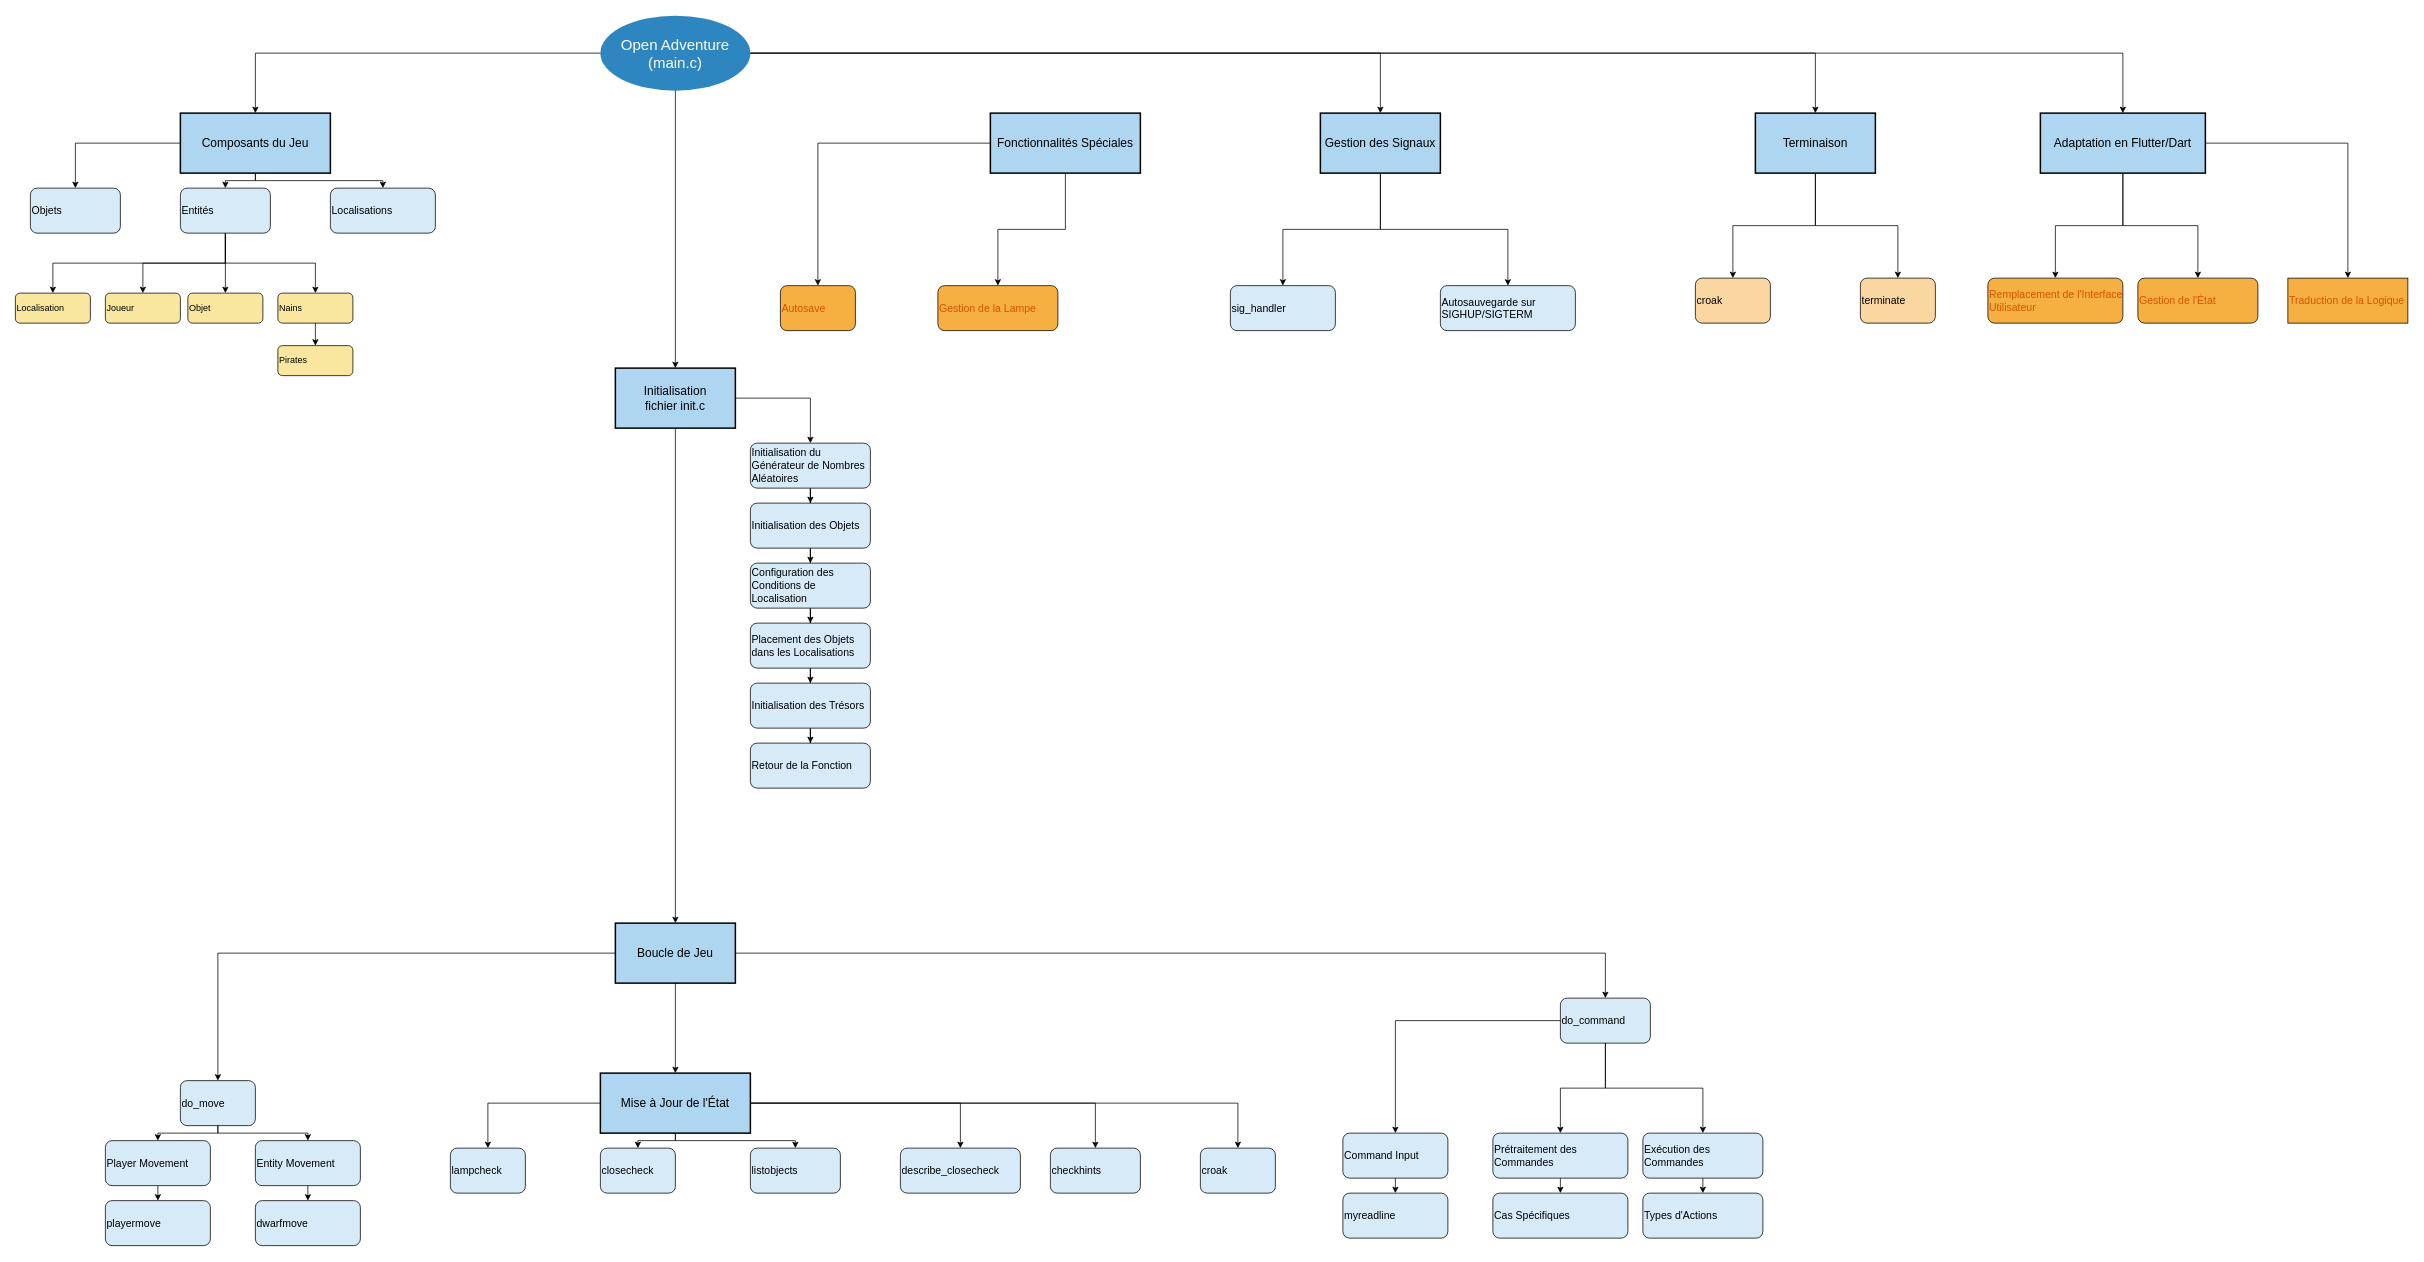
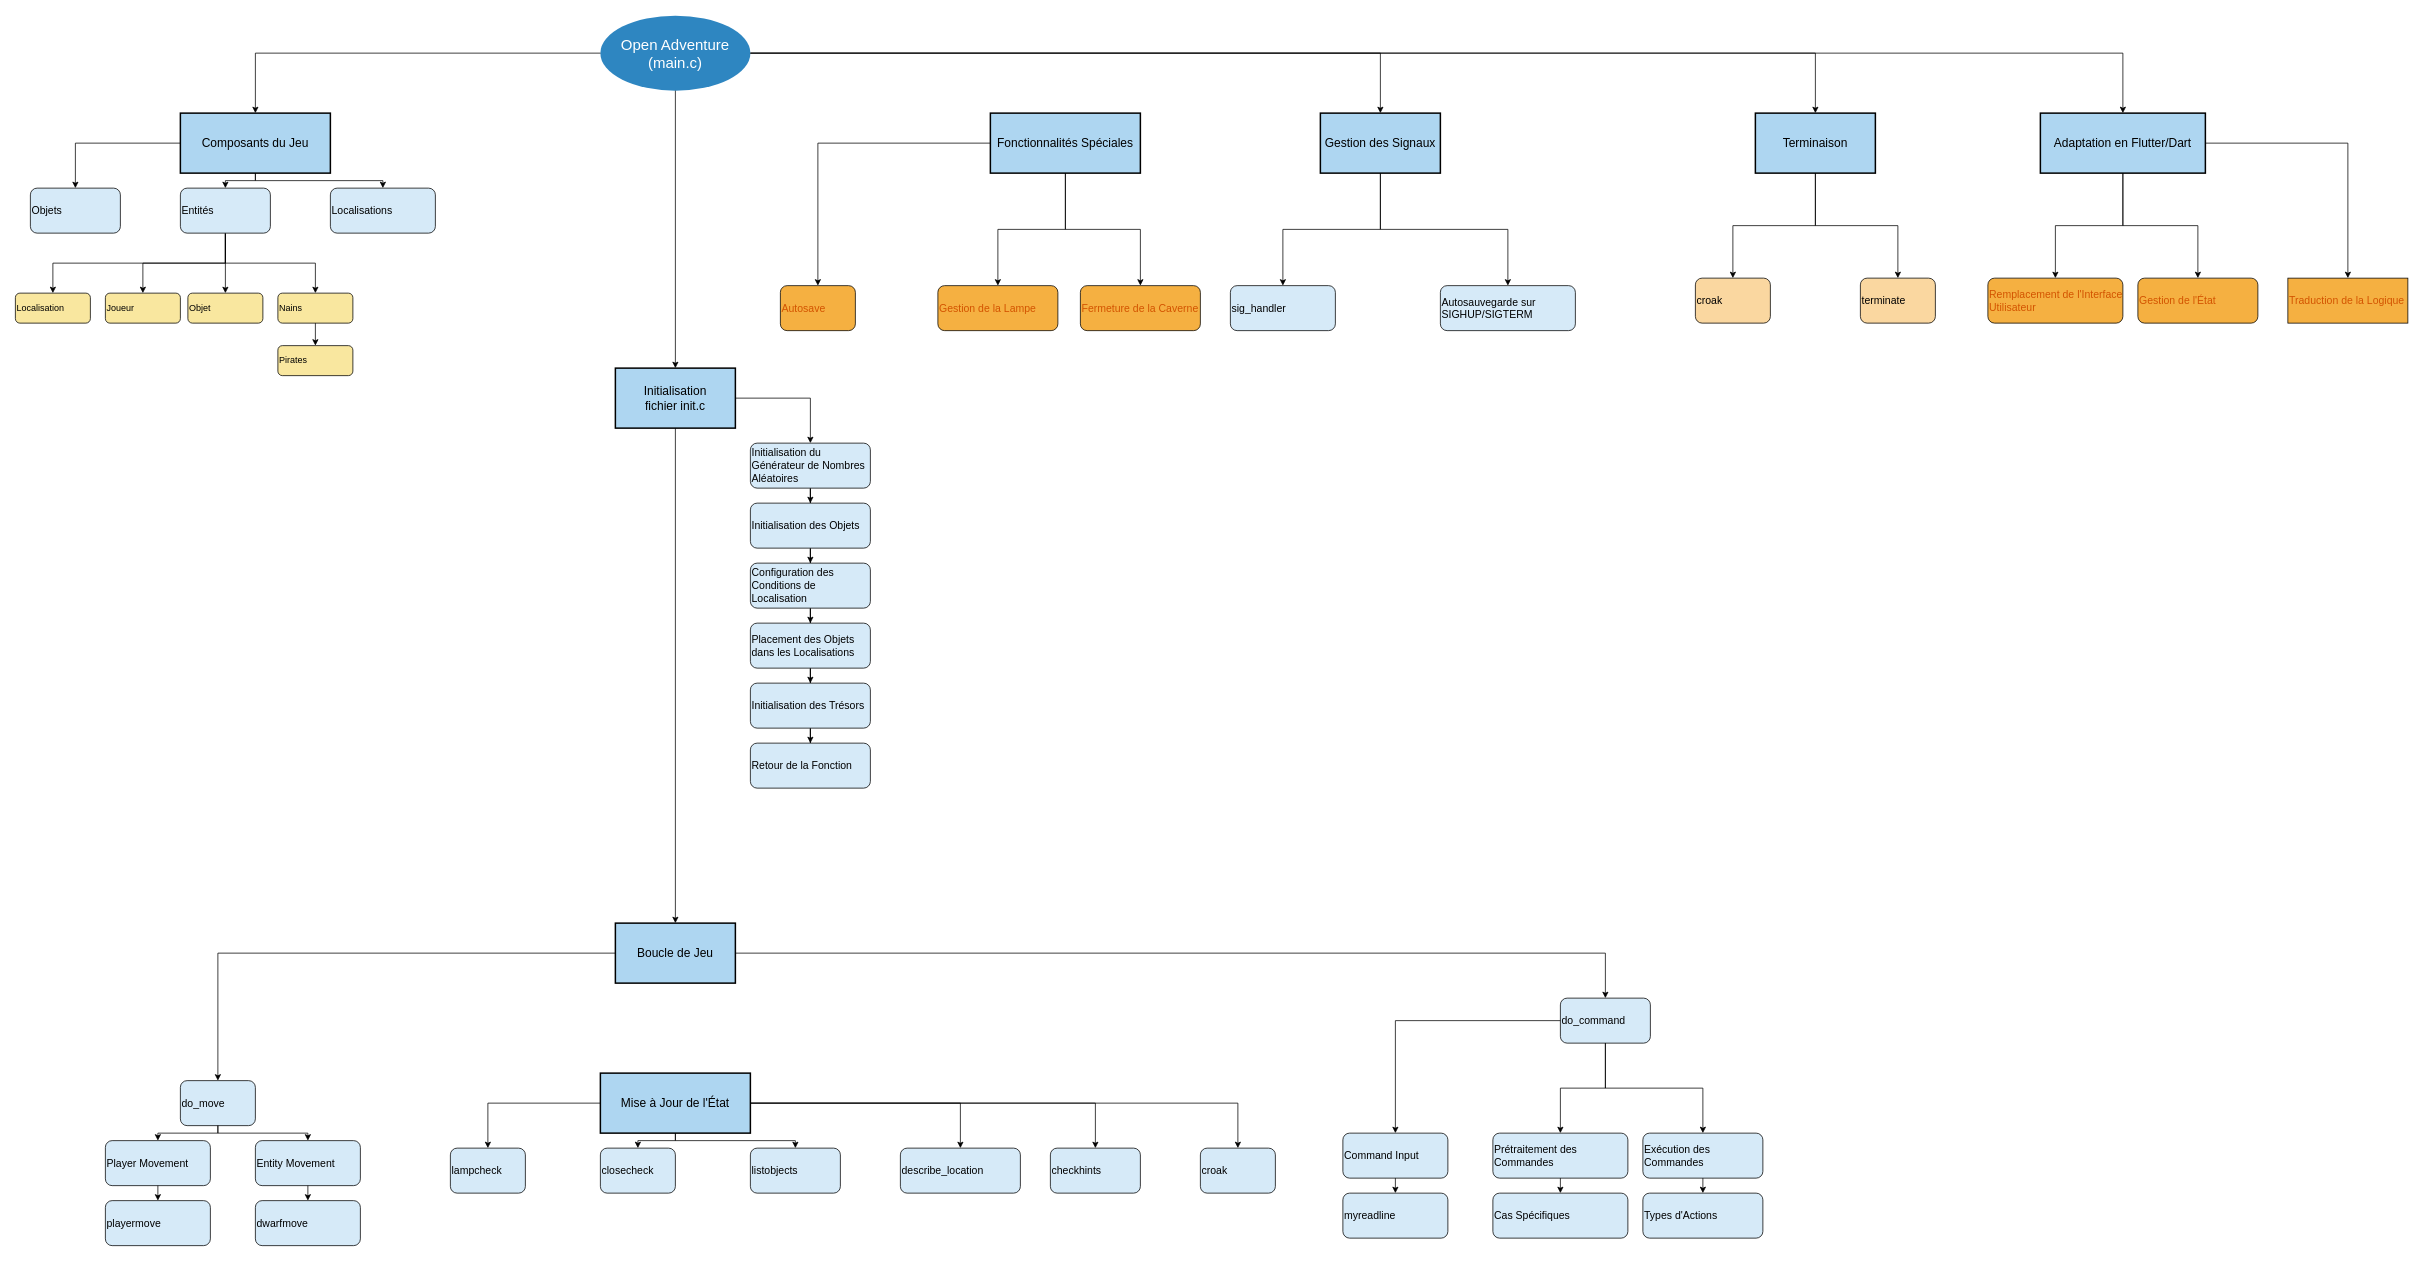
+ <mxCell id="75" style="edgeStyle=orthogonalEdgeStyle;rounded=0;html=1;strokeColor=#000000;" parent="1" source="69" target="72" edge="1"><mxGeometry relative="1" as="geometry" /></mxCell>
+ <mxCell id="72" value="Fermeture de la Caverne" style="rounded=1;whiteSpace=wrap;html=1;shadow=0;fontFamily=Helvetica;fontSize=14;fontColor=#D35400;align=left;strokeWidth=1;fillColor=#F5B041;" parent="1" vertex="1"><mxGeometry x="1440" y="380" width="160" height="60" as="geometry" /></mxCell>
- <mxCell id="47" style="edgeStyle=orthogonalEdgeStyle;rounded=0;html=1;strokeColor=#000000;" parent="1" source="15" target="40" edge="1"><mxGeometry relative="1" as="geometry" /></mxCell>
- <mxCell id="44" value="describe_closecheck" style="rounded=1;whiteSpace=wrap;html=1;shadow=0;fontFamily=Helvetica;fontSize=14;fontColor=#000000;align=left;strokeWidth=1;fillColor=#D6EAF8;" parent="1" vertex="1"><mxGeometry x="1200" y="1530" width="160" height="60" as="geometry" /></mxCell>
+ <mxCell id="44" value="describe_location" style="rounded=1;whiteSpace=wrap;html=1;shadow=0;fontFamily=Helvetica;fontSize=14;fontColor=#000000;align=left;strokeWidth=1;fillColor=#D6EAF8;" parent="1" vertex="1"><mxGeometry x="1200" y="1530" width="160" height="60" as="geometry" /></mxCell>
